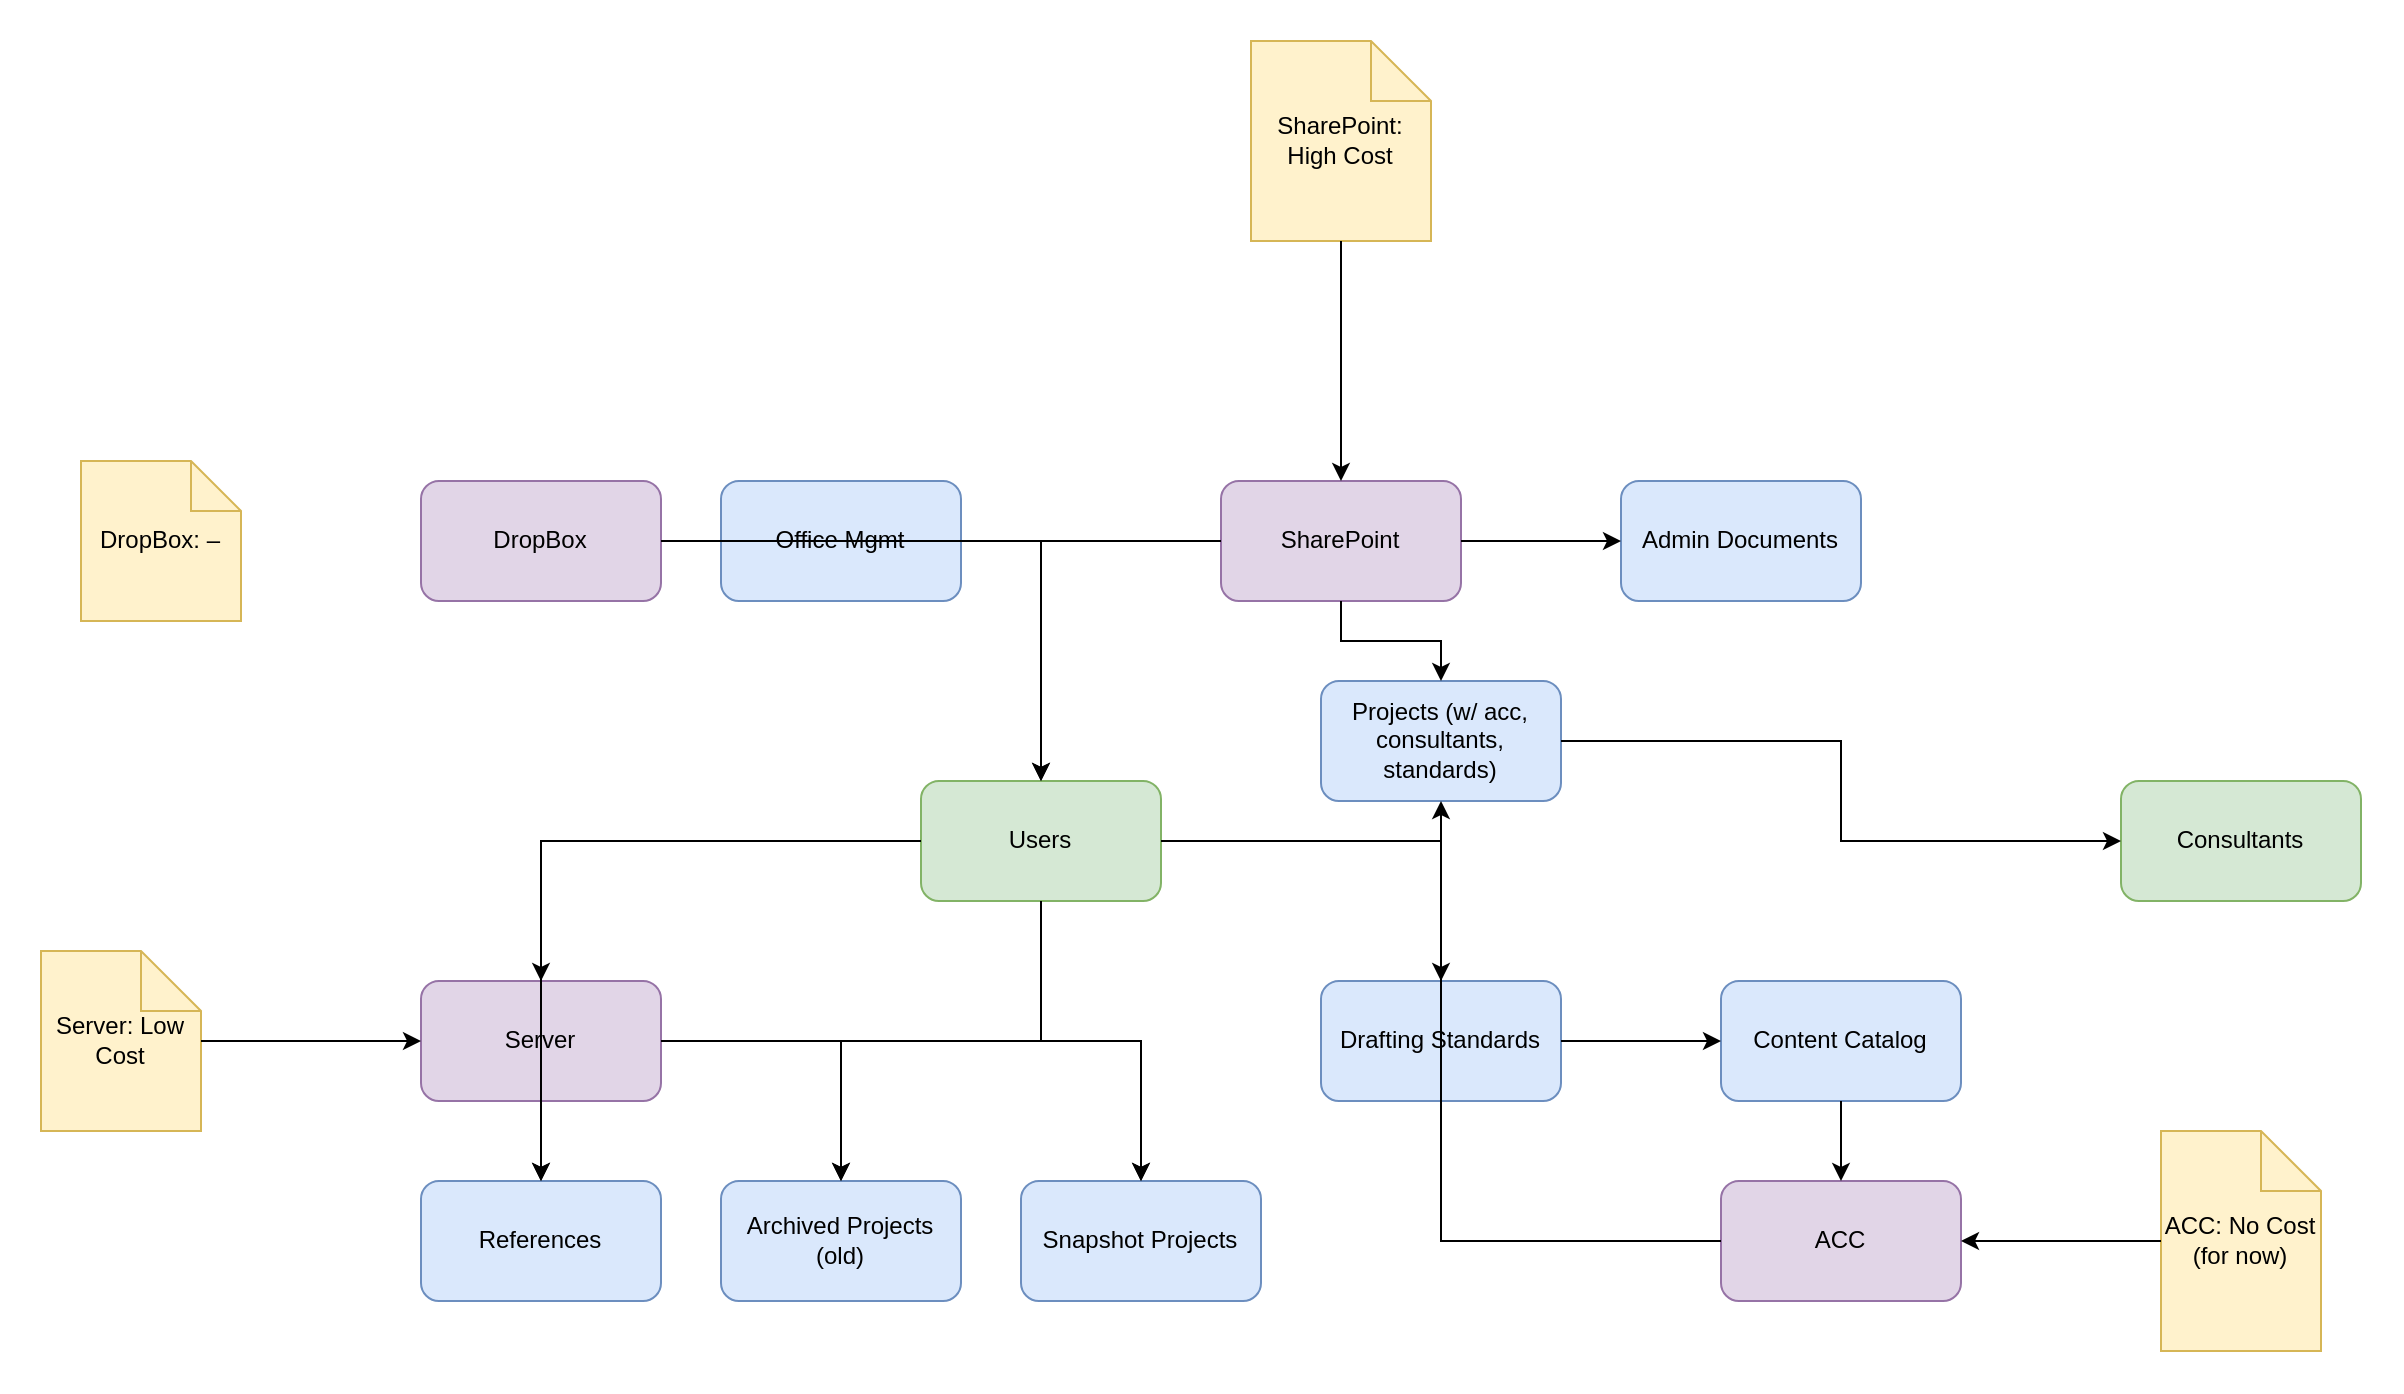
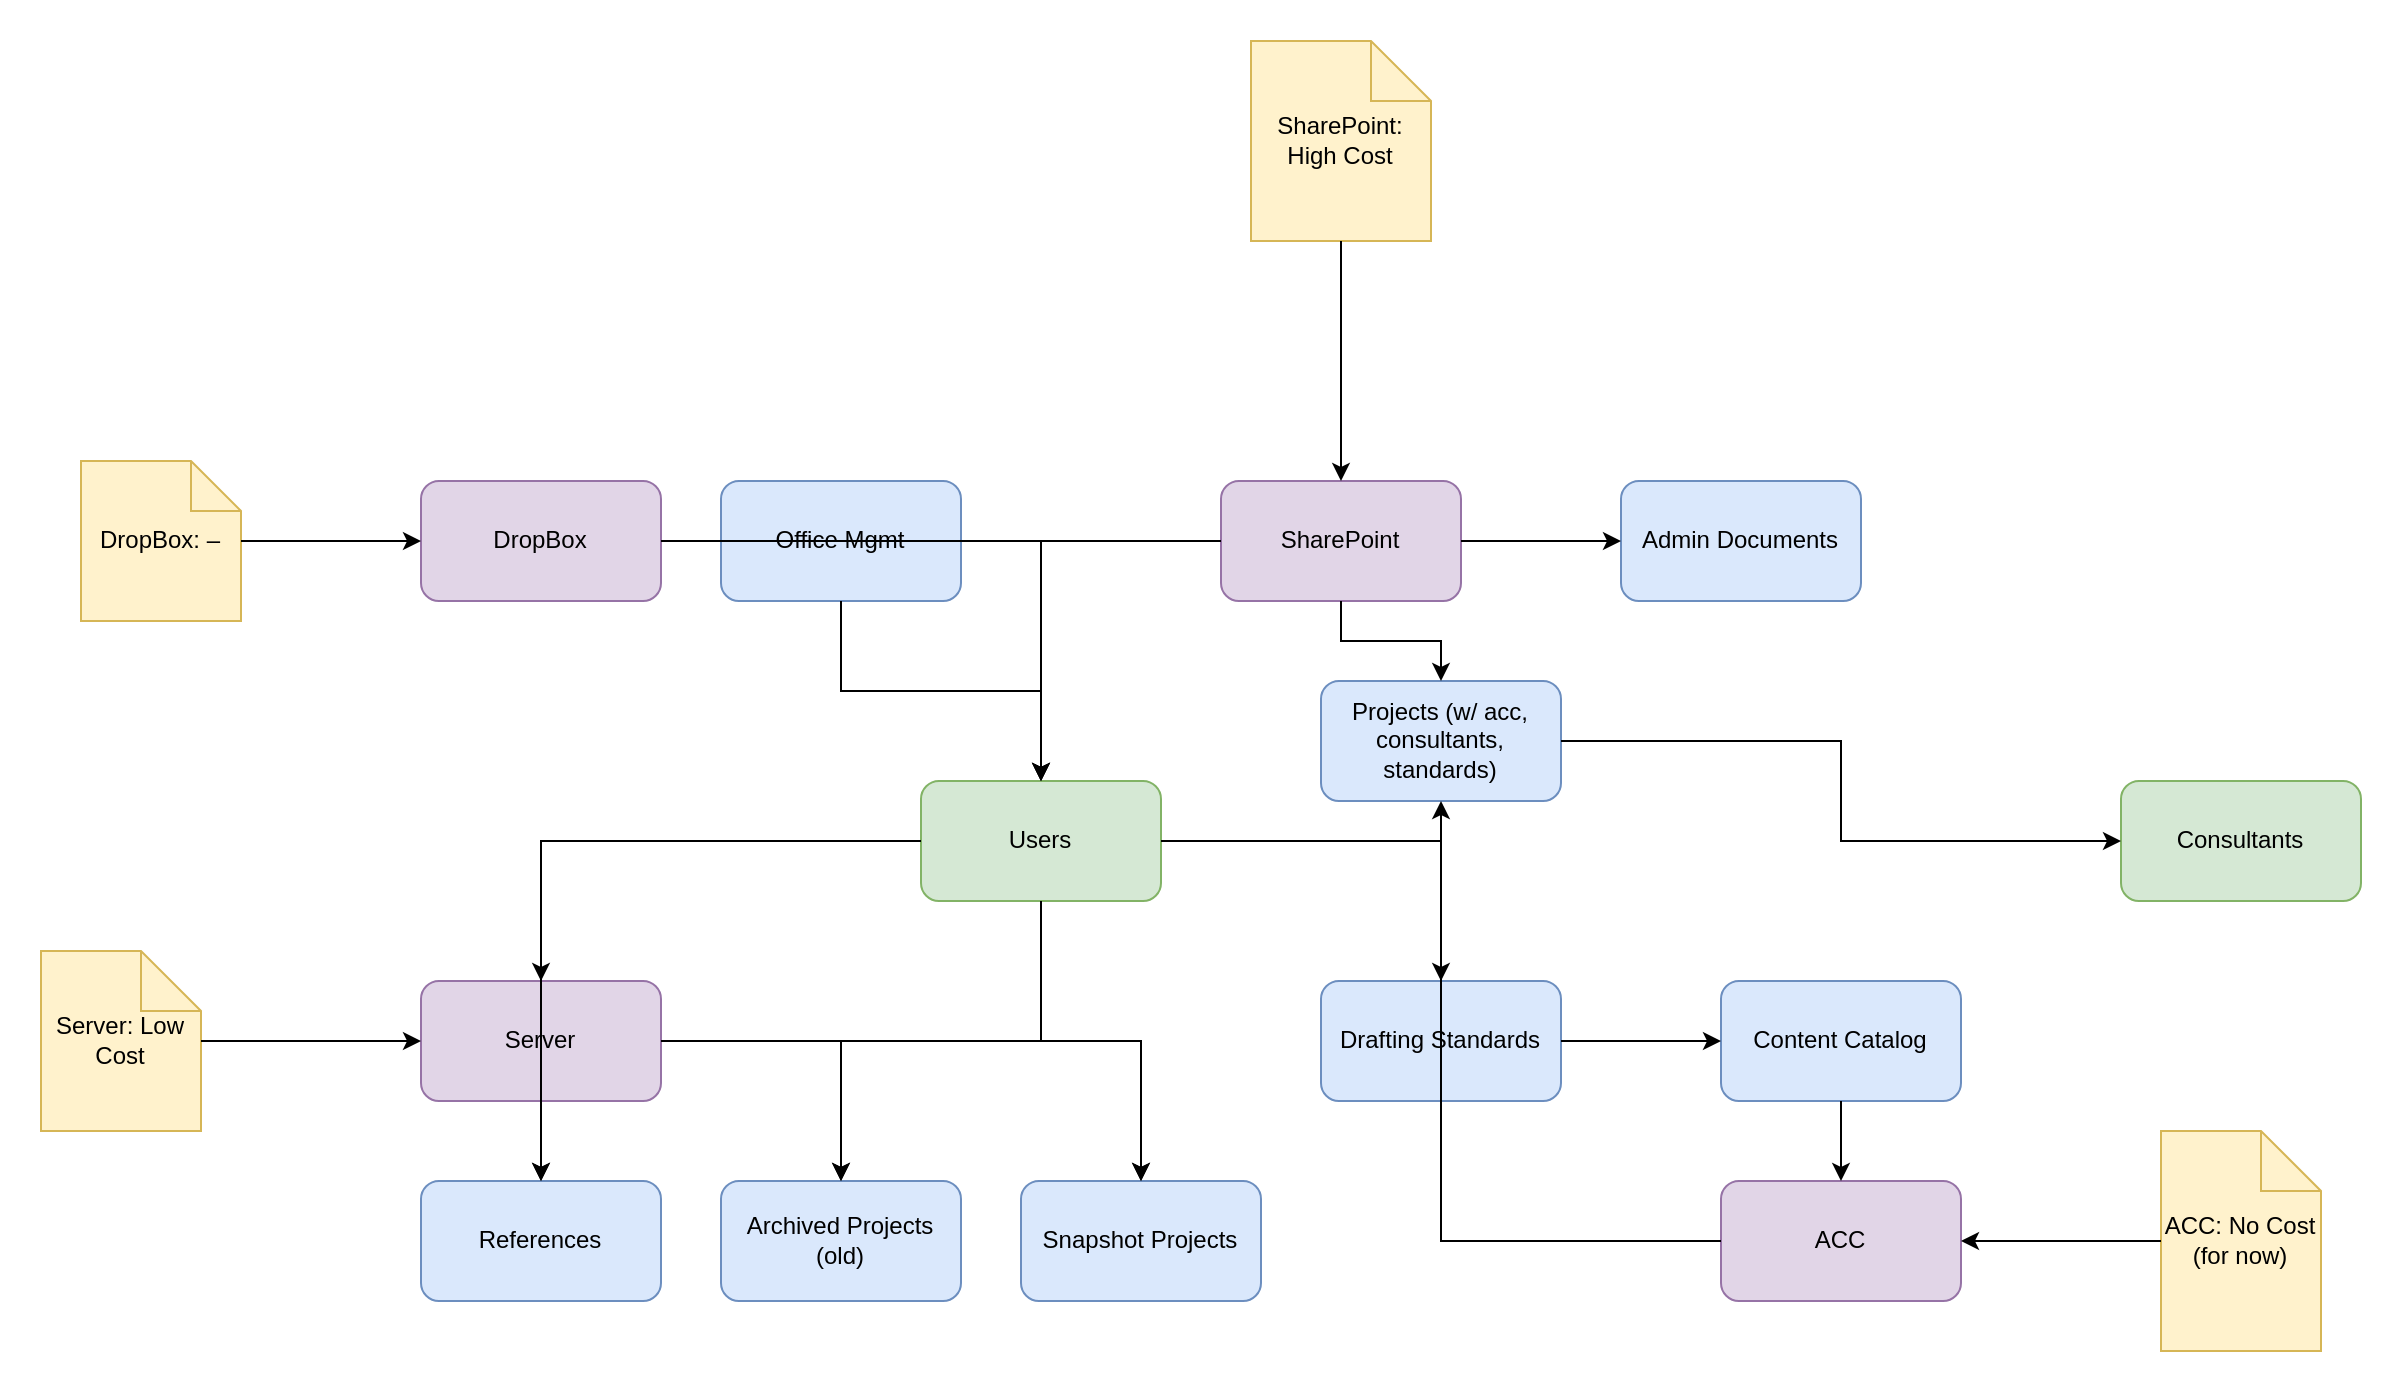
+ <mxCell id="40" style="edgeStyle=orthogonalEdgeStyle;rounded=0;orthogonalLoop=1;jettySize=auto;" parent="1" source="19" target="3" edge="1"><mxGeometry relative="1" as="geometry" /></mxCell>
+ <mxCell id="21" style="edgeStyle=orthogonalEdgeStyle;rounded=0;orthogonalLoop=1;jettySize=auto;" parent="1" source="4" target="2" edge="1"><mxGeometry relative="1" as="geometry" /></mxCell>
